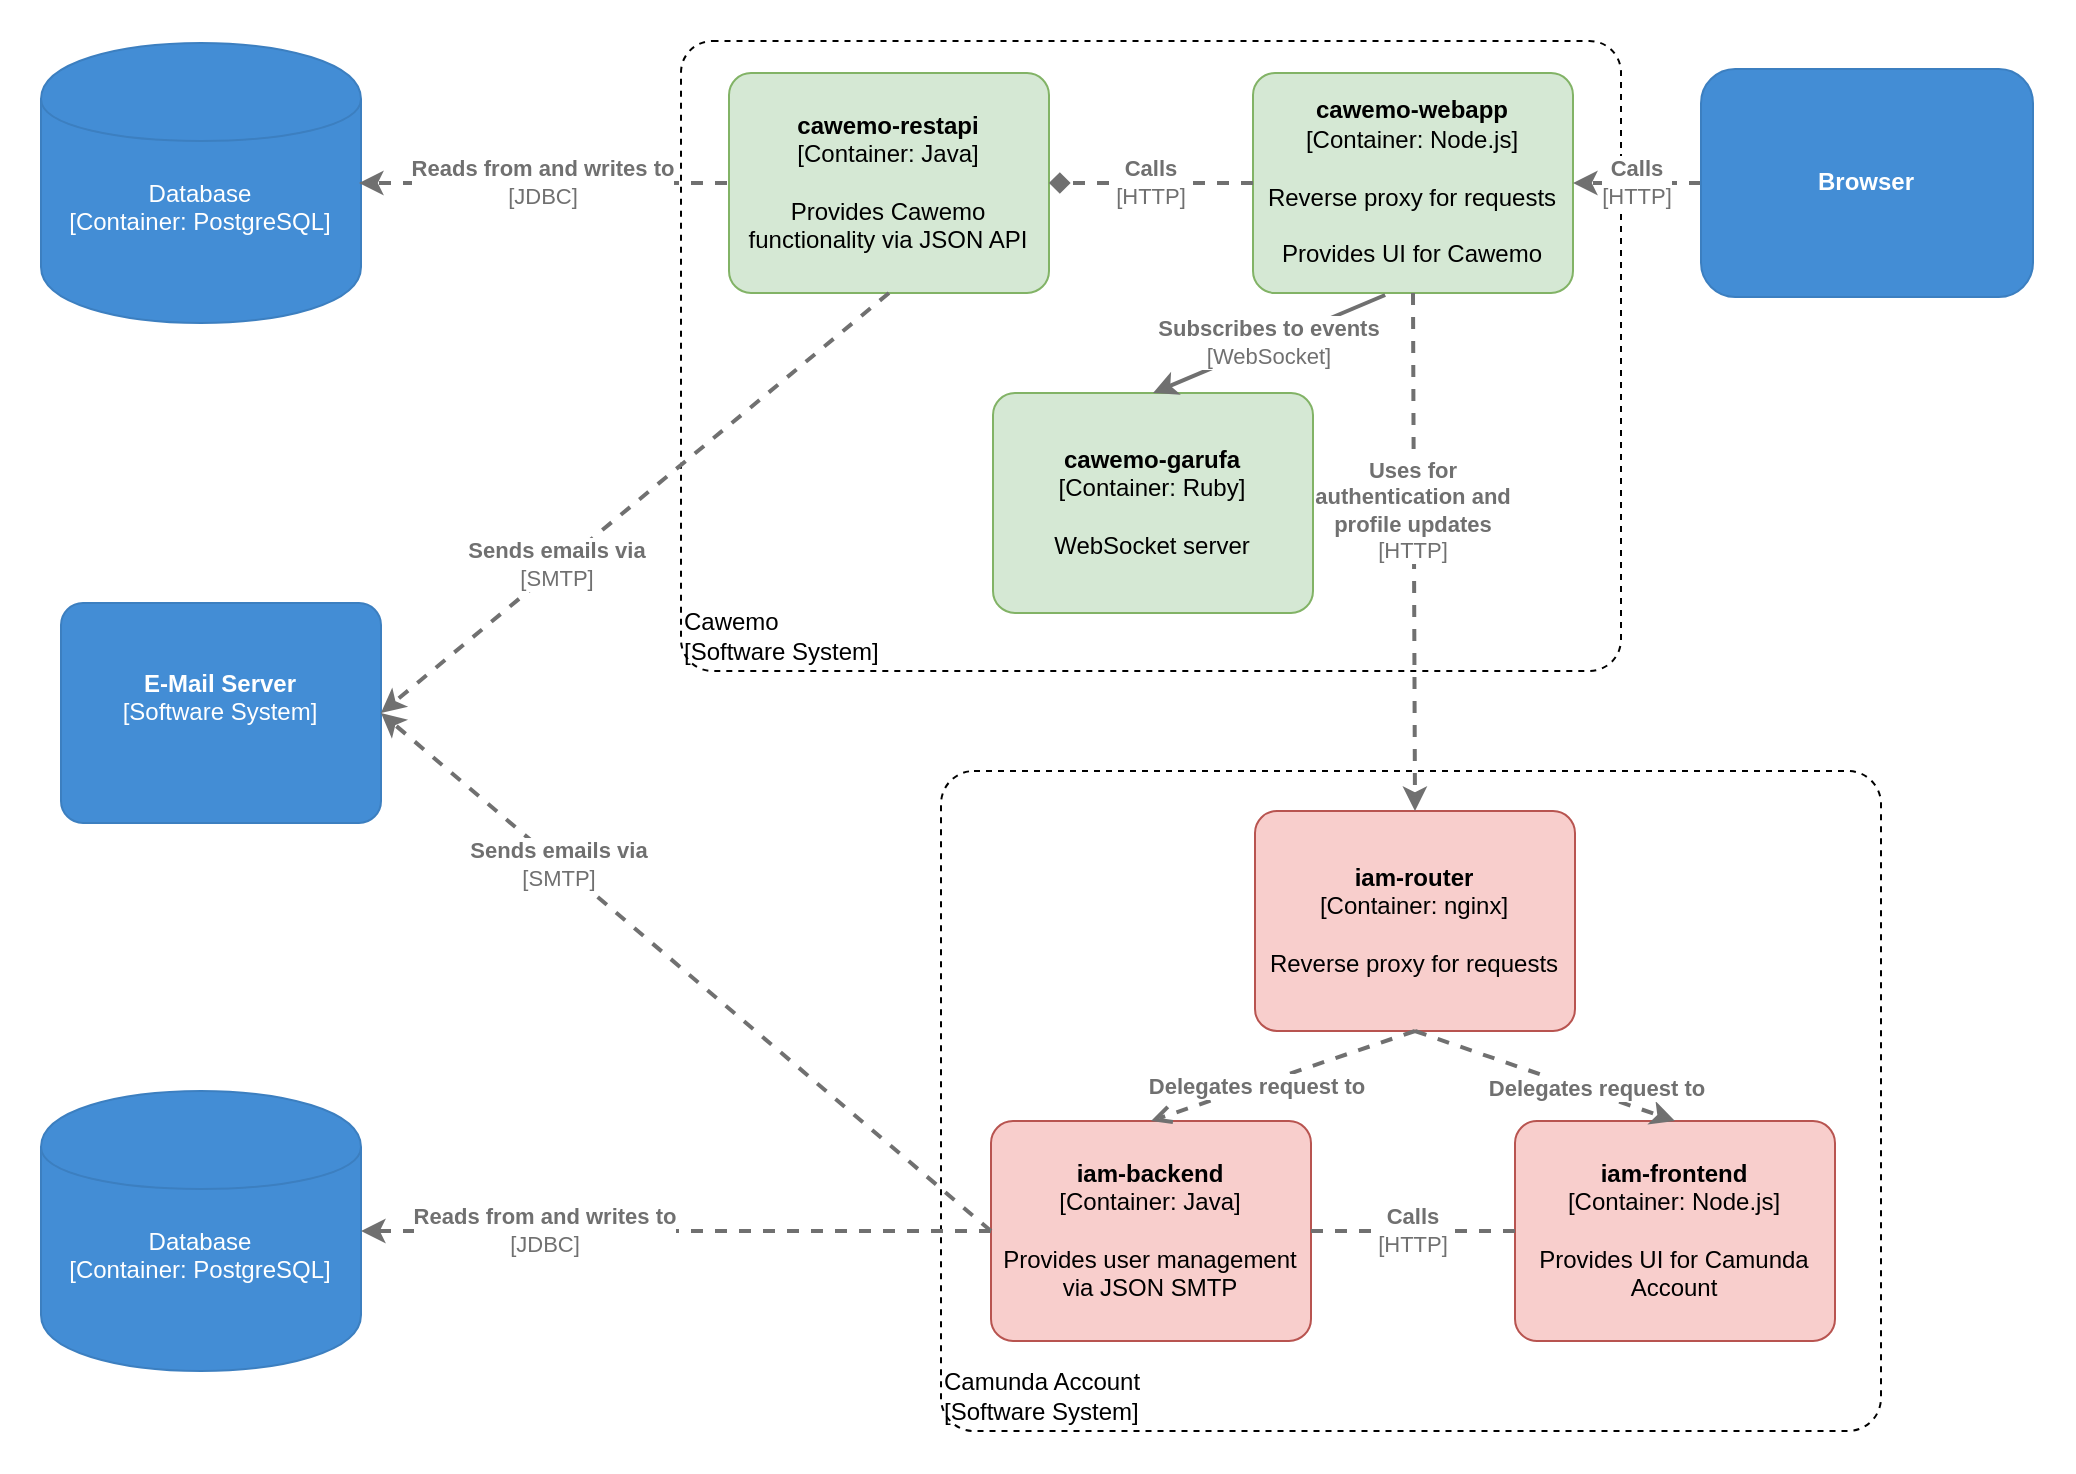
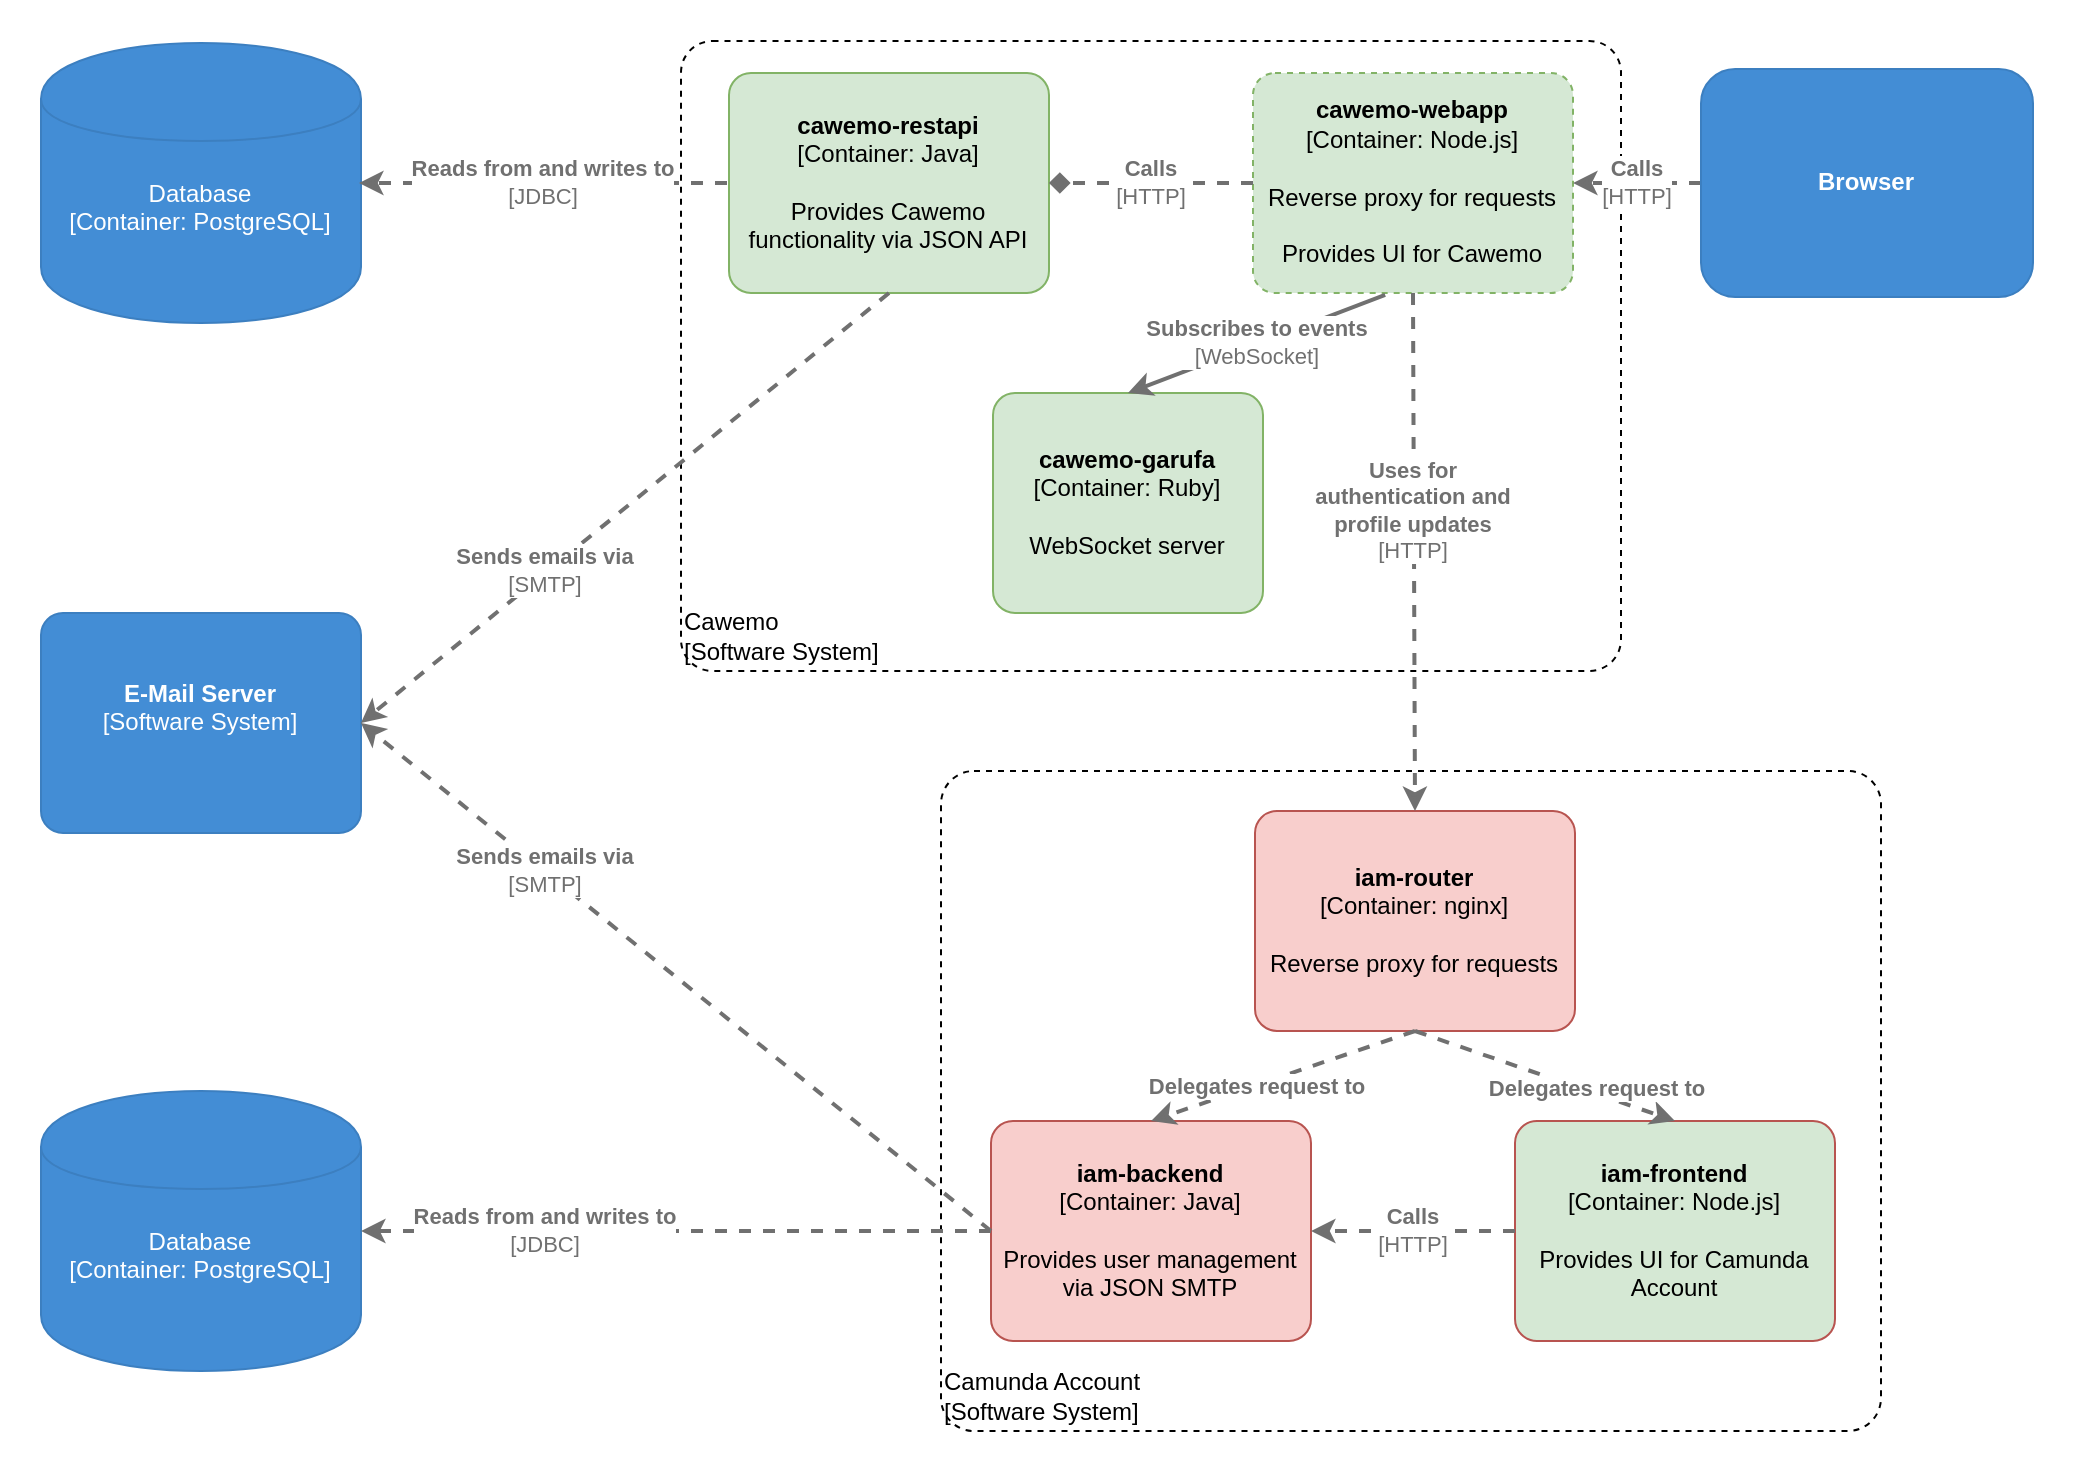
- <mxCell id="8" value="&lt;b&gt;cawemo-webapp&lt;/b&gt;&lt;div&gt;[Container: Node.js]&lt;/div&gt;&lt;br&gt;&lt;div&gt;Reverse proxy for requests&#10;&#10;Provides UI for Cawemo&lt;/div&gt;" style="whiteSpace=wrap;html=1;labelBackgroundColor=none;fillColor=#d5e8d4;align=center;arcSize=10;strokeColor=#82b366;metaEdit=1;metaData={&quot;c4Type&quot;:{&quot;editable&quot;:false}};points=[[0.25,0,0],[0.5,0,0],[0.75,0,0],[1,0.25,0],[1,0.5,0],[1,0.75,0],[0.75,1,0],[0.5,1,0],[0.25,1,0],[0,0.75,0],[0,0.5,0],[0,0.25,0]];rounded=1;" vertex="1" parent="1"><mxGeometry x="626" y="36" width="160" height="110.0" as="geometry" /></mxCell>
+ <mxCell id="8" value="&lt;b&gt;cawemo-webapp&lt;/b&gt;&lt;div&gt;[Container: Node.js]&lt;/div&gt;&lt;br&gt;&lt;div&gt;Reverse proxy for requests&#10;&#10;Provides UI for Cawemo&lt;/div&gt;" style="whiteSpace=wrap;html=1;labelBackgroundColor=none;fillColor=#d5e8d4;align=center;arcSize=10;strokeColor=#82b366;metaEdit=1;metaData={&quot;c4Type&quot;:{&quot;editable&quot;:false}};points=[[0.25,0,0],[0.5,0,0],[0.75,0,0],[1,0.25,0],[1,0.5,0],[1,0.75,0],[0.75,1,0],[0.5,1,0],[0.25,1,0],[0,0.75,0],[0,0.5,0],[0,0.25,0]];rounded=1;dashed=1;" vertex="1" parent="1"><mxGeometry x="626" y="36" width="160" height="110.0" as="geometry" /></mxCell>
- <mxCell id="9" value="&lt;b&gt;cawemo-garufa&lt;/b&gt;&lt;div&gt;[Container: Ruby]&lt;/div&gt;&lt;br&gt;&lt;div&gt;WebSocket server&lt;/div&gt;" style="whiteSpace=wrap;html=1;labelBackgroundColor=none;fillColor=#d5e8d4;align=center;arcSize=10;strokeColor=#82b366;metaEdit=1;metaData={&quot;c4Type&quot;:{&quot;editable&quot;:false}};points=[[0.25,0,0],[0.5,0,0],[0.75,0,0],[1,0.25,0],[1,0.5,0],[1,0.75,0],[0.75,1,0],[0.5,1,0],[0.25,1,0],[0,0.75,0],[0,0.5,0],[0,0.25,0]];rounded=1;" vertex="1" parent="1"><mxGeometry x="496" y="196" width="160" height="110.0" as="geometry" /></mxCell>
+ <mxCell id="9" value="&lt;b&gt;cawemo-garufa&lt;/b&gt;&lt;div&gt;[Container: Ruby]&lt;/div&gt;&lt;br&gt;&lt;div&gt;WebSocket server&lt;/div&gt;" style="whiteSpace=wrap;html=1;labelBackgroundColor=none;fillColor=#d5e8d4;align=center;arcSize=10;strokeColor=#82b366;metaEdit=1;metaData={&quot;c4Type&quot;:{&quot;editable&quot;:false}};points=[[0.25,0,0],[0.5,0,0],[0.75,0,0],[1,0.25,0],[1,0.5,0],[1,0.75,0],[0.75,1,0],[0.5,1,0],[0.25,1,0],[0,0.75,0],[0,0.5,0],[0,0.25,0]];rounded=1;" vertex="1" parent="1"><mxGeometry x="496" y="196" width="135" height="110.0" as="geometry" /></mxCell>
- <mxCell id="5" value="&lt;b&gt;E-Mail Server&lt;/b&gt;&lt;div&gt;[Software System]&lt;/div&gt;&lt;br&gt;&lt;div&gt;&lt;/div&gt;" style="rounded=1;whiteSpace=wrap;html=1;labelBackgroundColor=none;fontColor=#ffffff;align=center;arcSize=10;metaEdit=1;metaData={&quot;c4Type&quot;:{&quot;editable&quot;:false}};points=[[0.25,0,0],[0.5,0,0],[0.75,0,0],[1,0.25,0],[1,0.5,0],[1,0.75,0],[0.75,1,0],[0.5,1,0],[0.25,1,0],[0,0.75,0],[0,0.5,0],[0,0.25,0]];fillColor=#438DD5;strokeColor=#3C7FC0;" vertex="1" parent="1"><mxGeometry x="30" y="301" width="160" height="110.0" as="geometry" /></mxCell>
+ <mxCell id="5" value="&lt;b&gt;E-Mail Server&lt;/b&gt;&lt;div&gt;[Software System]&lt;/div&gt;&lt;br&gt;&lt;div&gt;&lt;/div&gt;" style="rounded=1;whiteSpace=wrap;html=1;labelBackgroundColor=none;fontColor=#ffffff;align=center;arcSize=10;metaEdit=1;metaData={&quot;c4Type&quot;:{&quot;editable&quot;:false}};points=[[0.25,0,0],[0.5,0,0],[0.75,0,0],[1,0.25,0],[1,0.5,0],[1,0.75,0],[0.75,1,0],[0.5,1,0],[0.25,1,0],[0,0.75,0],[0,0.5,0],[0,0.25,0]];fillColor=#438DD5;strokeColor=#3C7FC0;" vertex="1" parent="1"><mxGeometry x="20" y="306" width="160" height="110.0" as="geometry" /></mxCell>
- <mxCell id="21" value="" style="endArrow=open;html=1;labelBackgroundColor=#ffffff;rounded=0;strokeWidth=2;dashed=1;strokeColor=#707070;fontColor=#707070;exitX=0.5;exitY=1;exitDx=0;exitDy=0;exitPerimeter=0;entryX=0.5;entryY=0;entryDx=0;entryDy=0;entryPerimeter=0;" edge="1" parent="1" source="15" target="14"><mxGeometry width="50" height="50" relative="1" as="geometry"><mxPoint x="370" y="395" as="sourcePoint" /><mxPoint x="420" y="345" as="targetPoint" /></mxGeometry></mxCell>
+ <mxCell id="21" value="" style="endArrow=classic;html=1;labelBackgroundColor=#ffffff;rounded=0;strokeWidth=2;dashed=1;strokeColor=#707070;fontColor=#707070;exitX=0.5;exitY=1;exitDx=0;exitDy=0;exitPerimeter=0;entryX=0.5;entryY=0;entryDx=0;entryDy=0;entryPerimeter=0;" edge="1" parent="1" source="15" target="14"><mxGeometry width="50" height="50" relative="1" as="geometry"><mxPoint x="370" y="395" as="sourcePoint" /><mxPoint x="420" y="345" as="targetPoint" /></mxGeometry></mxCell>
- <mxCell id="16" value="&lt;div style=&quot;text-align: left&quot;&gt;&lt;div style=&quot;text-align: center&quot;&gt;&lt;b&gt;Calls&lt;/b&gt;&lt;/div&gt;&lt;div style=&quot;text-align: center&quot;&gt;[HTTP]&lt;/div&gt;&lt;/div&gt;" style="edgeStyle=none;rounded=0;html=1;jettySize=auto;orthogonalLoop=1;strokeColor=#707070;strokeWidth=2;fontColor=#707070;jumpStyle=none;dashed=1;metaEdit=1;metaData={&quot;c4Type&quot;:{&quot;editable&quot;:false}};exitX=0;exitY=0.5;exitDx=0;exitDy=0;exitPerimeter=0;endArrow=none;" edge="1" parent="1" source="13" target="14"><mxGeometry x="580" y="855" width="160" as="geometry"><mxPoint x="460" y="470" as="sourcePoint" /><mxPoint x="620" y="470" as="targetPoint" /></mxGeometry></mxCell>
+ <mxCell id="16" value="&lt;div style=&quot;text-align: left&quot;&gt;&lt;div style=&quot;text-align: center&quot;&gt;&lt;b&gt;Calls&lt;/b&gt;&lt;/div&gt;&lt;div style=&quot;text-align: center&quot;&gt;[HTTP]&lt;/div&gt;&lt;/div&gt;" style="edgeStyle=none;rounded=0;html=1;jettySize=auto;orthogonalLoop=1;strokeColor=#707070;strokeWidth=2;fontColor=#707070;jumpStyle=none;dashed=1;metaEdit=1;metaData={&quot;c4Type&quot;:{&quot;editable&quot;:false}};exitX=0;exitY=0.5;exitDx=0;exitDy=0;exitPerimeter=0;" edge="1" parent="1" source="13" target="14"><mxGeometry x="580" y="855" width="160" as="geometry"><mxPoint x="460" y="470" as="sourcePoint" /><mxPoint x="620" y="470" as="targetPoint" /></mxGeometry></mxCell>
- <mxCell id="13" value="&lt;b&gt;iam-frontend&lt;/b&gt;&lt;div&gt;[Container: Node.js]&lt;/div&gt;&lt;br&gt;&lt;div&gt;Provides UI for Camunda Account&lt;/div&gt;" style="whiteSpace=wrap;html=1;labelBackgroundColor=none;fillColor=#f8cecc;align=center;arcSize=10;strokeColor=#b85450;metaEdit=1;metaData={&quot;c4Type&quot;:{&quot;editable&quot;:false}};points=[[0.25,0,0],[0.5,0,0],[0.75,0,0],[1,0.25,0],[1,0.5,0],[1,0.75,0],[0.75,1,0],[0.5,1,0],[0.25,1,0],[0,0.75,0],[0,0.5,0],[0,0.25,0]];rounded=1;" vertex="1" parent="1"><mxGeometry x="757" y="560" width="160" height="110.0" as="geometry" /></mxCell>
+ <mxCell id="13" value="&lt;b&gt;iam-frontend&lt;/b&gt;&lt;div&gt;[Container: Node.js]&lt;/div&gt;&lt;br&gt;&lt;div&gt;Provides UI for Camunda Account&lt;/div&gt;" style="whiteSpace=wrap;html=1;labelBackgroundColor=none;fillColor=#d5e8d4;align=center;arcSize=10;strokeColor=#b85450;metaEdit=1;metaData={&quot;c4Type&quot;:{&quot;editable&quot;:false}};points=[[0.25,0,0],[0.5,0,0],[0.75,0,0],[1,0.25,0],[1,0.5,0],[1,0.75,0],[0.75,1,0],[0.5,1,0],[0.25,1,0],[0,0.75,0],[0,0.5,0],[0,0.25,0]];rounded=1;" vertex="1" parent="1"><mxGeometry x="757" y="560" width="160" height="110.0" as="geometry" /></mxCell>
